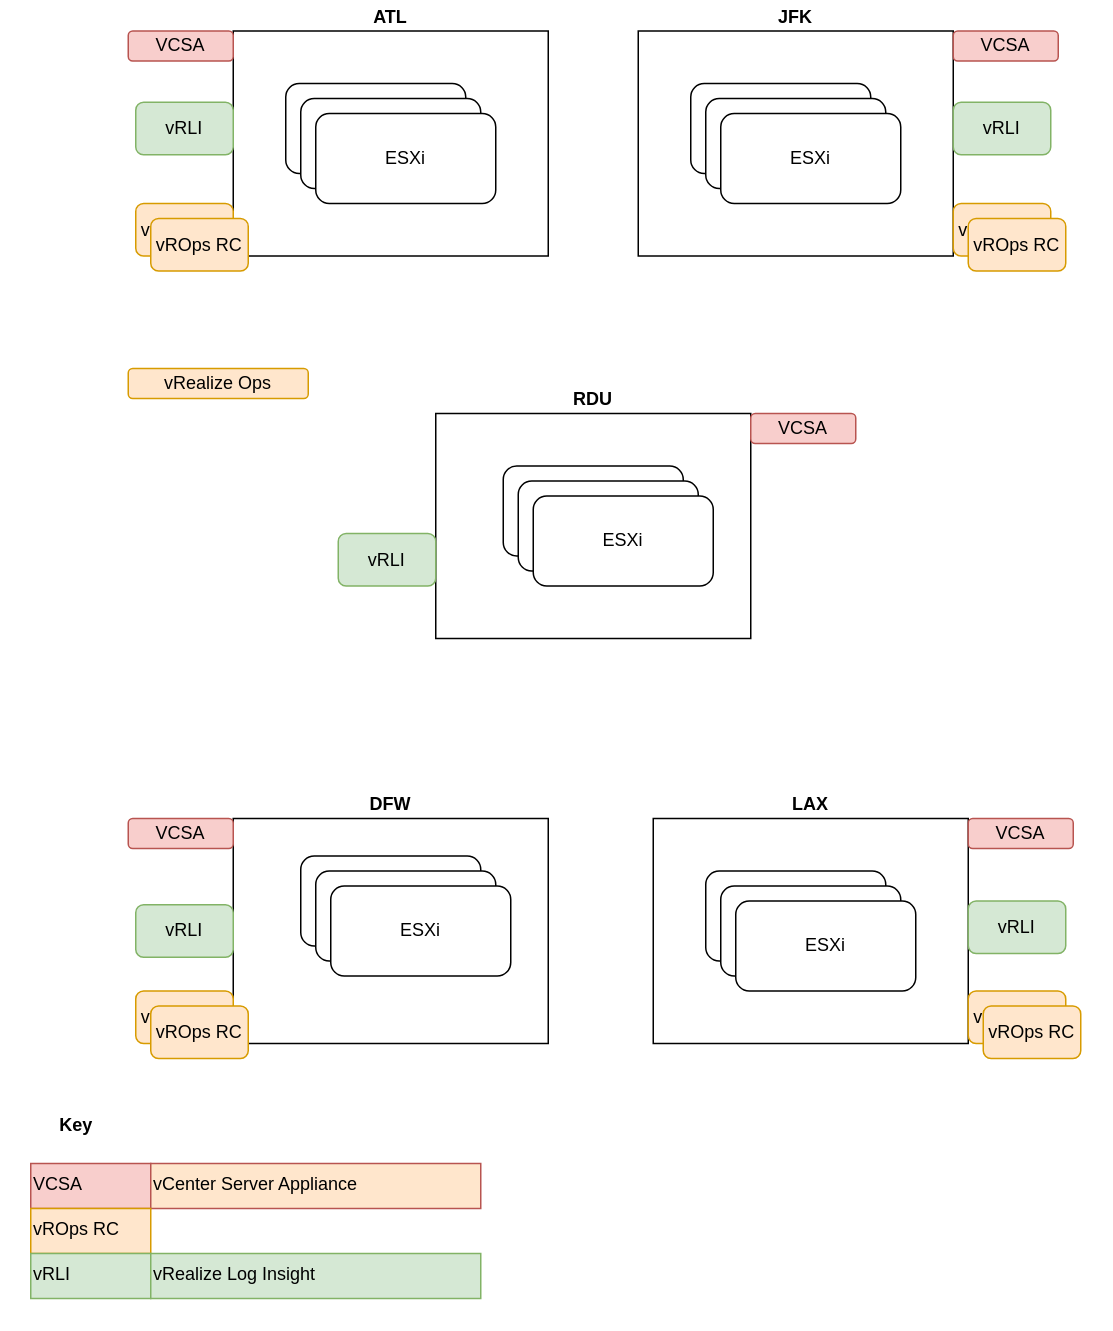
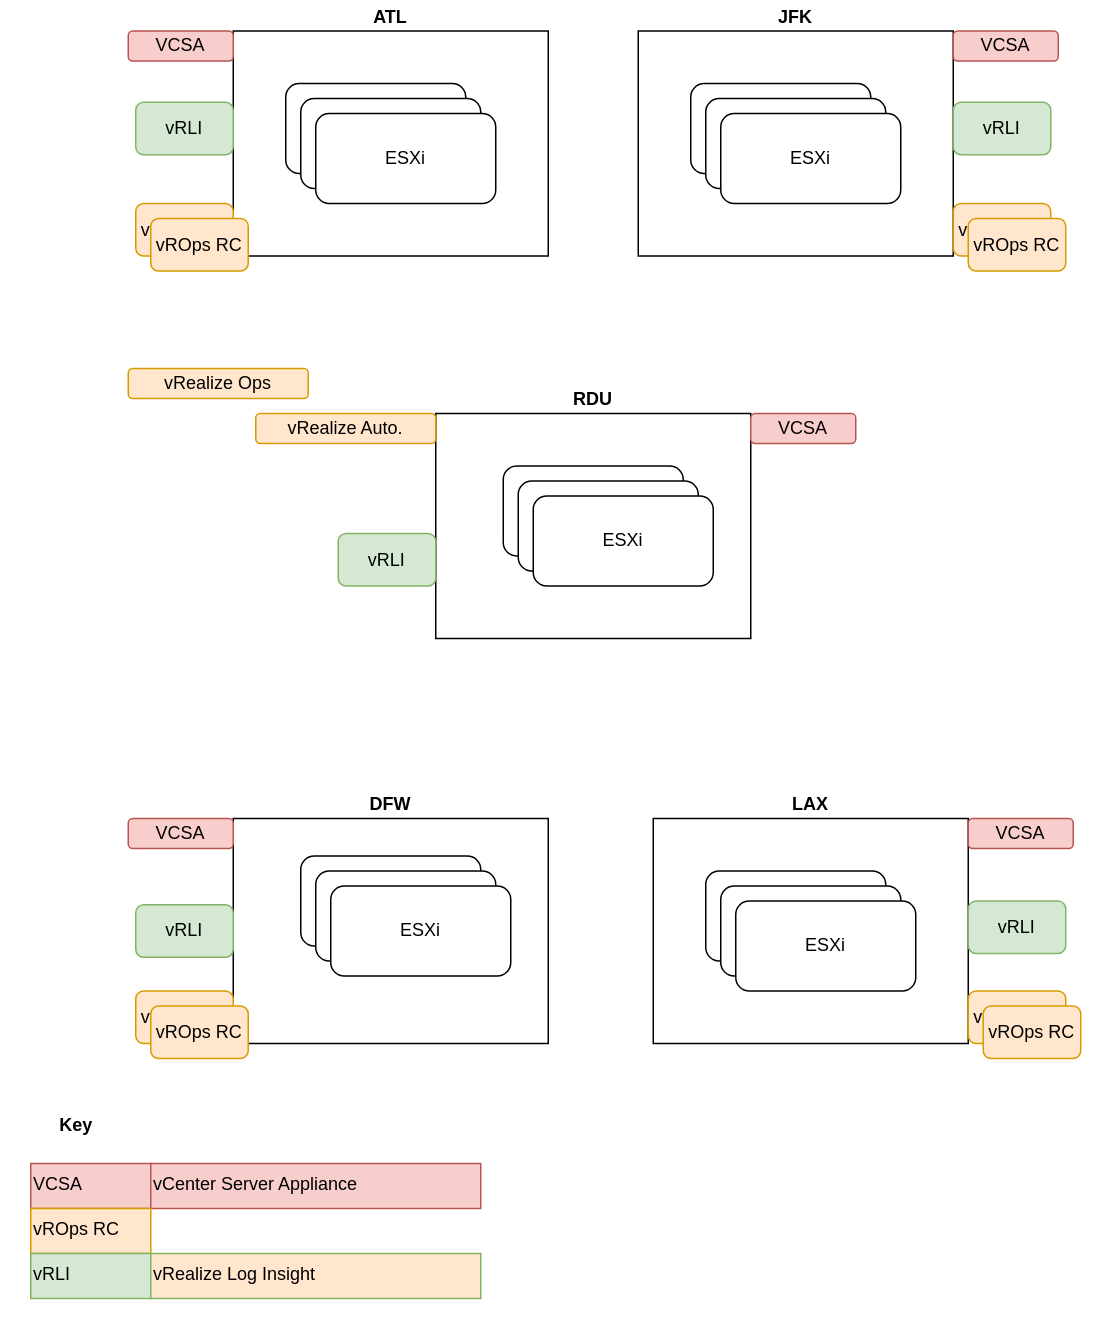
+ <mxCell id="22" value="vRealize Auto." style="rounded=1;whiteSpace=wrap;html=1;fillColor=#ffe6cc;strokeColor=#d79b00;" parent="1" vertex="1"><mxGeometry x="170" y="275" width="120" height="20" as="geometry" /></mxCell>
- <mxCell id="31" value="vCenter Server Appliance" style="rounded=0;whiteSpace=wrap;html=1;fillColor=#ffe6cc;align=left;verticalAlign=top;strokeColor=#b85450;" parent="1" vertex="1"><mxGeometry x="100" y="775" width="220" height="30" as="geometry" /></mxCell>
+ <mxCell id="31" value="vCenter Server Appliance" style="rounded=0;whiteSpace=wrap;html=1;fillColor=#f8cecc;align=left;verticalAlign=top;strokeColor=#b85450;" parent="1" vertex="1"><mxGeometry x="100" y="775" width="220" height="30" as="geometry" /></mxCell>
- <mxCell id="42" value="vRealize Log Insight" style="rounded=0;whiteSpace=wrap;html=1;fillColor=#d5e8d4;align=left;verticalAlign=top;strokeColor=#82b366;" parent="1" vertex="1"><mxGeometry x="100" y="835" width="220" height="30" as="geometry" /></mxCell>
+ <mxCell id="42" value="vRealize Log Insight" style="rounded=0;whiteSpace=wrap;html=1;fillColor=#ffe6cc;align=left;verticalAlign=top;strokeColor=#82b366;" parent="1" vertex="1"><mxGeometry x="100" y="835" width="220" height="30" as="geometry" /></mxCell>
